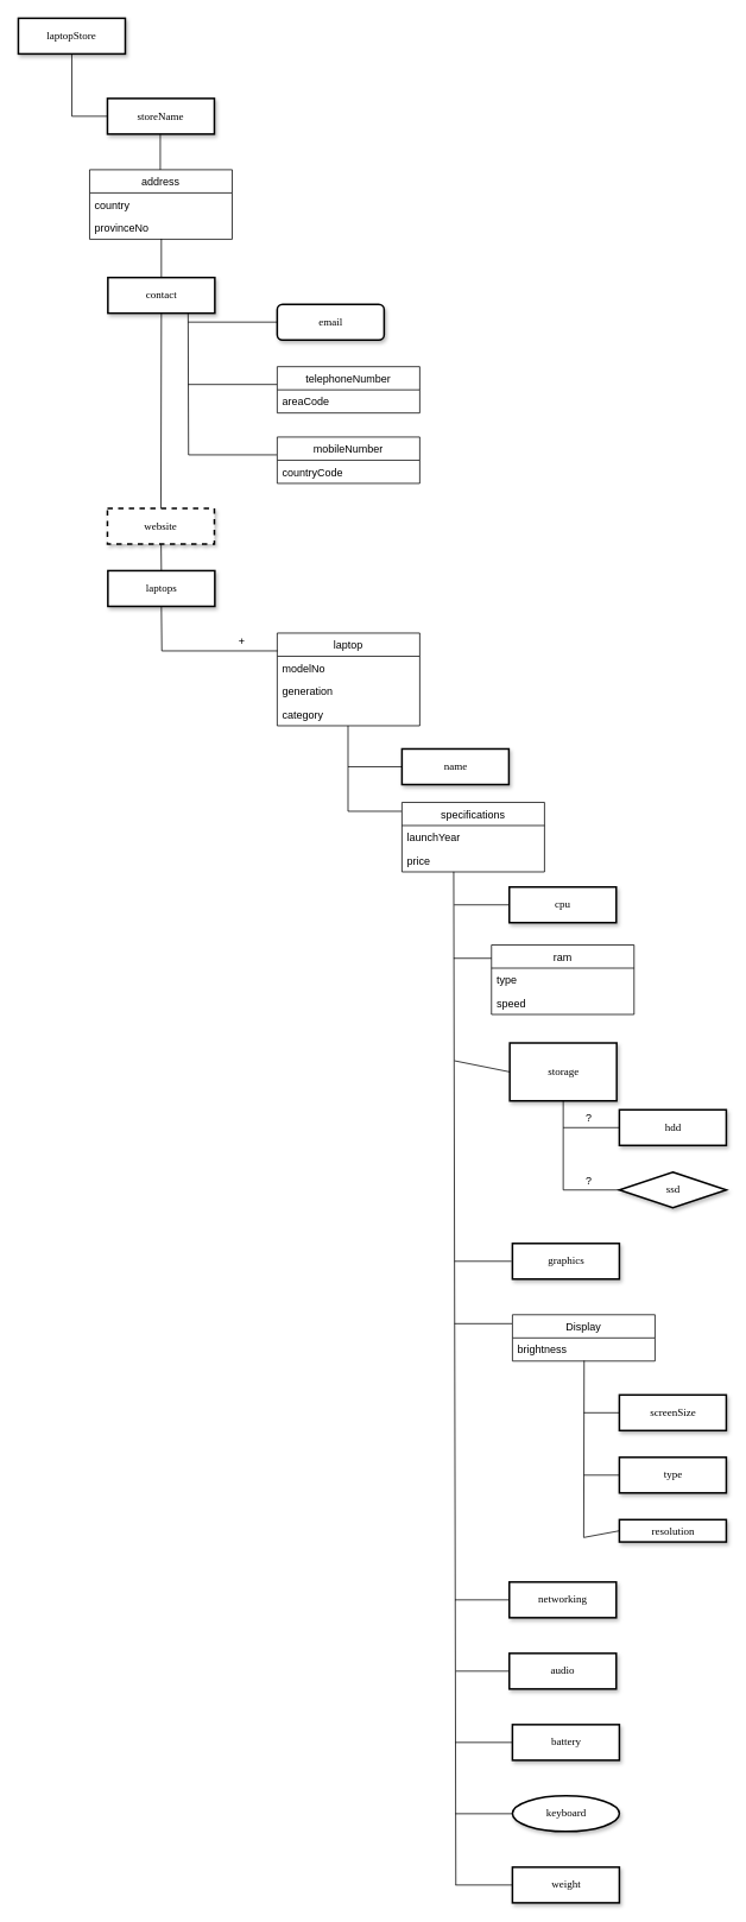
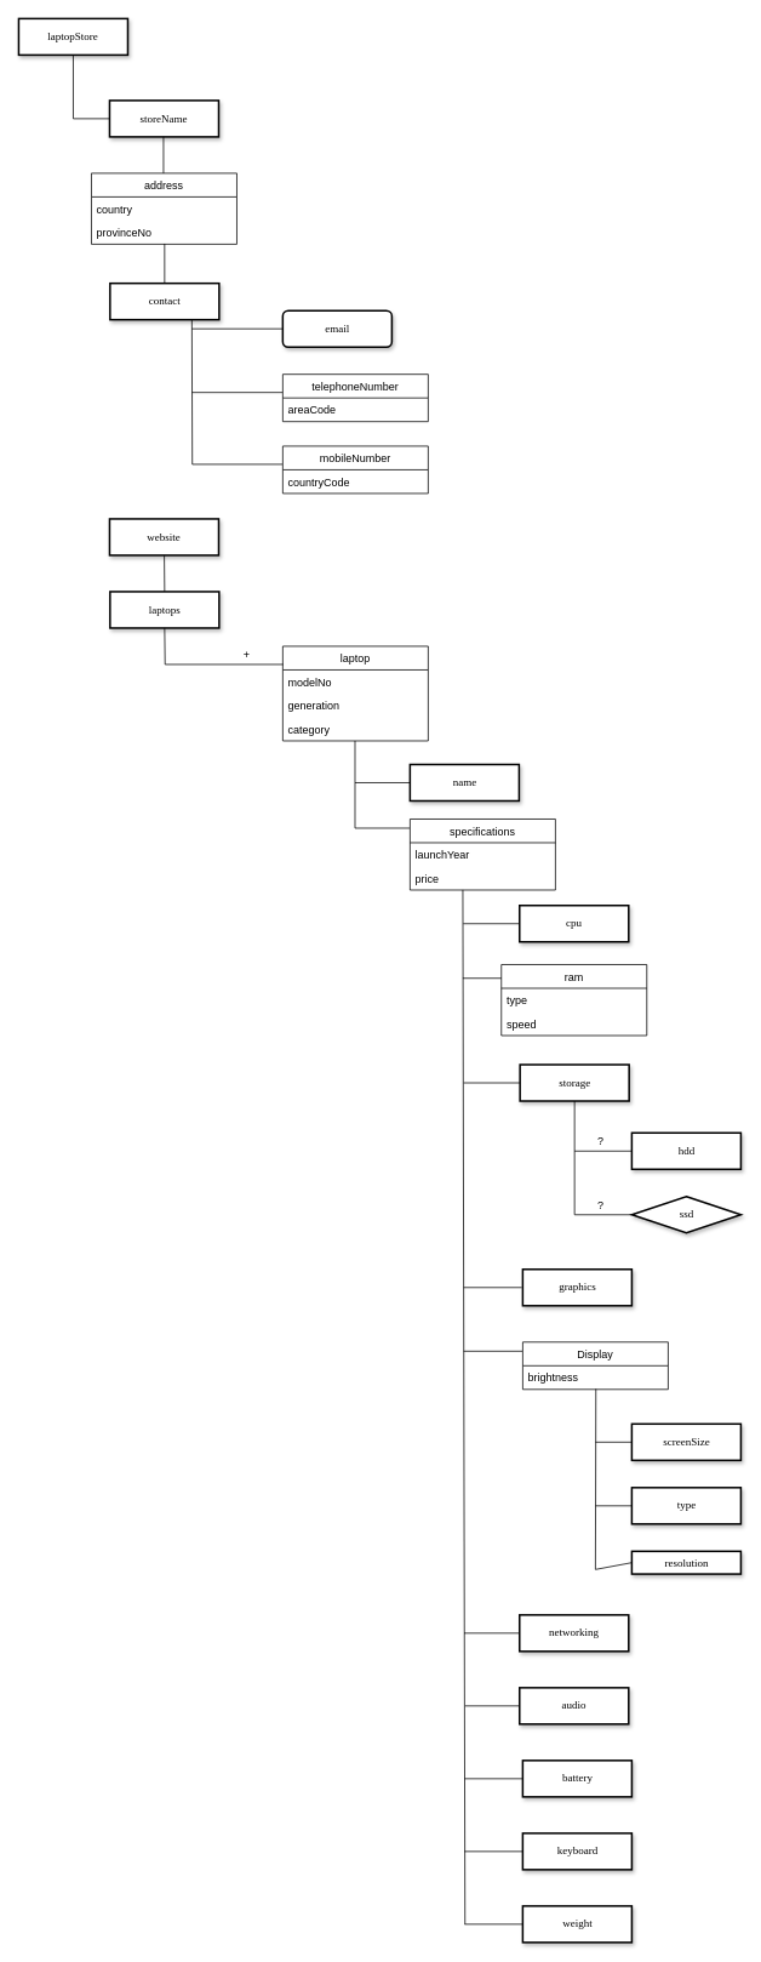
- <mxCell id="7" value="" style="endArrow=none;html=1;exitX=0.5;exitY=1;exitDx=0;exitDy=0;entryX=0.5;entryY=0;entryDx=0;entryDy=0;" parent="1" source="3" edge="1" target="21"><mxGeometry width="50" height="50" relative="1" as="geometry"><mxPoint x="210.5" y="181" as="sourcePoint" /><mxPoint x="180.5" y="481" as="targetPoint" /><Array as="points" /></mxGeometry></mxCell>
- <mxCell id="21" value="&lt;span&gt;website&lt;/span&gt;" style="whiteSpace=wrap;html=1;rounded=0;shadow=1;labelBackgroundColor=none;strokeWidth=2;fontFamily=Verdana;fontSize=12;align=center;dashed=1;" parent="1" vertex="1"><mxGeometry x="120" y="570" width="120" height="40" as="geometry" /></mxCell>
+ <mxCell id="21" value="&lt;span&gt;website&lt;/span&gt;" style="whiteSpace=wrap;html=1;rounded=0;shadow=1;labelBackgroundColor=none;strokeWidth=2;fontFamily=Verdana;fontSize=12;align=center;" parent="1" vertex="1"><mxGeometry x="120" y="570" width="120" height="40" as="geometry" /></mxCell>
- <mxCell id="38" value="laptops" style="whiteSpace=wrap;html=1;rounded=0;shadow=1;labelBackgroundColor=none;strokeWidth=2;fontFamily=Verdana;fontSize=12;align=center;" parent="1" vertex="1"><mxGeometry x="120.5" y="640" width="120" height="40" as="geometry" /></mxCell>
+ <mxCell id="38" value="laptops" style="whiteSpace=wrap;html=1;rounded=0;shadow=1;labelBackgroundColor=none;strokeWidth=2;fontFamily=Verdana;fontSize=12;align=center;" parent="1" vertex="1"><mxGeometry x="120.5" y="650" width="120" height="40" as="geometry" /></mxCell>
- <mxCell id="18" value="storage" style="whiteSpace=wrap;html=1;rounded=0;shadow=1;labelBackgroundColor=none;strokeWidth=2;fontFamily=Verdana;fontSize=12;align=center;" parent="1" vertex="1"><mxGeometry x="571.5" y="1170" width="120" height="65" as="geometry" /></mxCell>
+ <mxCell id="18" value="storage" style="whiteSpace=wrap;html=1;rounded=0;shadow=1;labelBackgroundColor=none;strokeWidth=2;fontFamily=Verdana;fontSize=12;align=center;" parent="1" vertex="1"><mxGeometry x="571.5" y="1170" width="120" height="40" as="geometry" /></mxCell>
- <mxCell id="60" value="keyboard" style="ellipse;whiteSpace=wrap;html=1;shadow=1;labelBackgroundColor=none;strokeWidth=2;fontFamily=Verdana;fontSize=12;align=center;" vertex="1" parent="1"><mxGeometry x="574.5" y="2015" width="120" height="40" as="geometry" /></mxCell>
+ <mxCell id="60" value="keyboard" style="whiteSpace=wrap;html=1;rounded=0;shadow=1;labelBackgroundColor=none;strokeWidth=2;fontFamily=Verdana;fontSize=12;align=center;" vertex="1" parent="1"><mxGeometry x="574.5" y="2015" width="120" height="40" as="geometry" /></mxCell>
